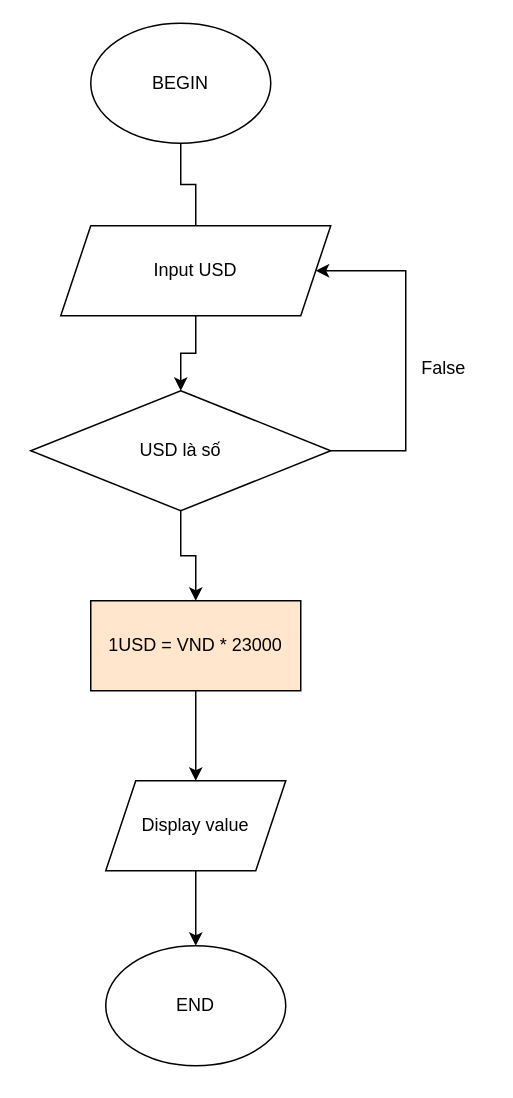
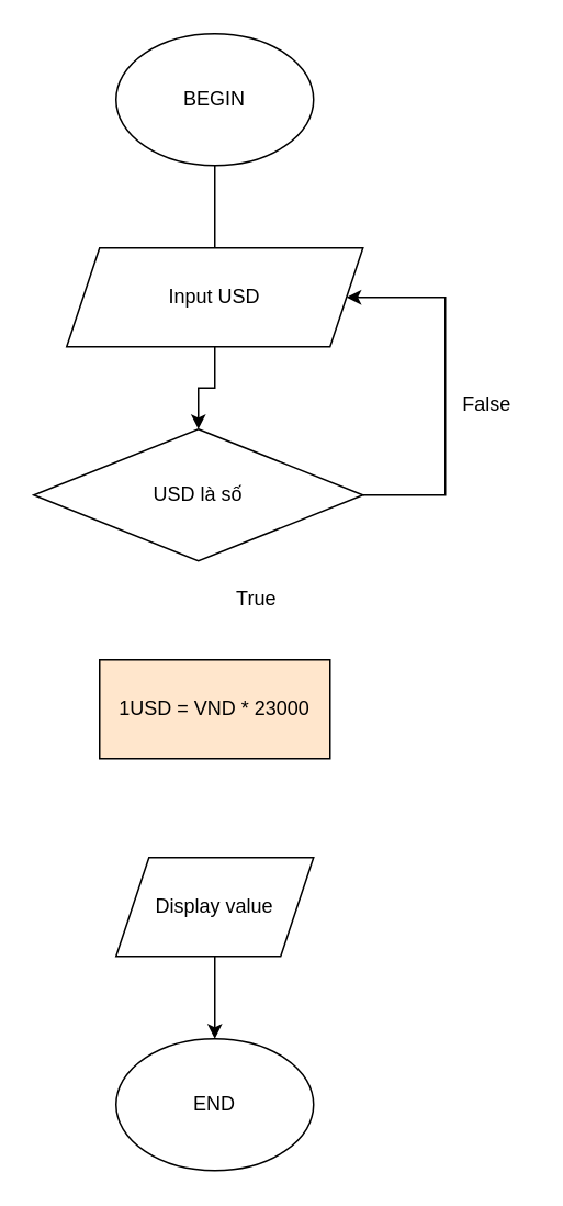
- <mxCell id="3" value="BEGIN" style="ellipse;whiteSpace=wrap;html=1;" vertex="1" parent="1"><mxGeometry x="60" y="15" width="120" height="80" as="geometry" /></mxCell>
+ <mxCell id="3" value="BEGIN" style="ellipse;whiteSpace=wrap;html=1;" vertex="1" parent="1"><mxGeometry x="70" y="20" width="120" height="80" as="geometry" /></mxCell>
+ <mxCell id="13" value="True" style="text;html=1;align=center;verticalAlign=middle;resizable=0;points=[];autosize=1;strokeColor=none;fillColor=none;" vertex="1" parent="1"><mxGeometry x="130" y="348" width="50" height="30" as="geometry" /></mxCell>
- <mxCell id="6" style="edgeStyle=orthogonalEdgeStyle;rounded=0;orthogonalLoop=1;jettySize=auto;html=1;" edge="1" parent="1" source="8" target="10"><mxGeometry relative="1" as="geometry" /></mxCell>
- <mxCell id="9" style="edgeStyle=orthogonalEdgeStyle;rounded=0;orthogonalLoop=1;jettySize=auto;html=1;" edge="1" parent="1" source="10" target="12"><mxGeometry relative="1" as="geometry" /></mxCell>
